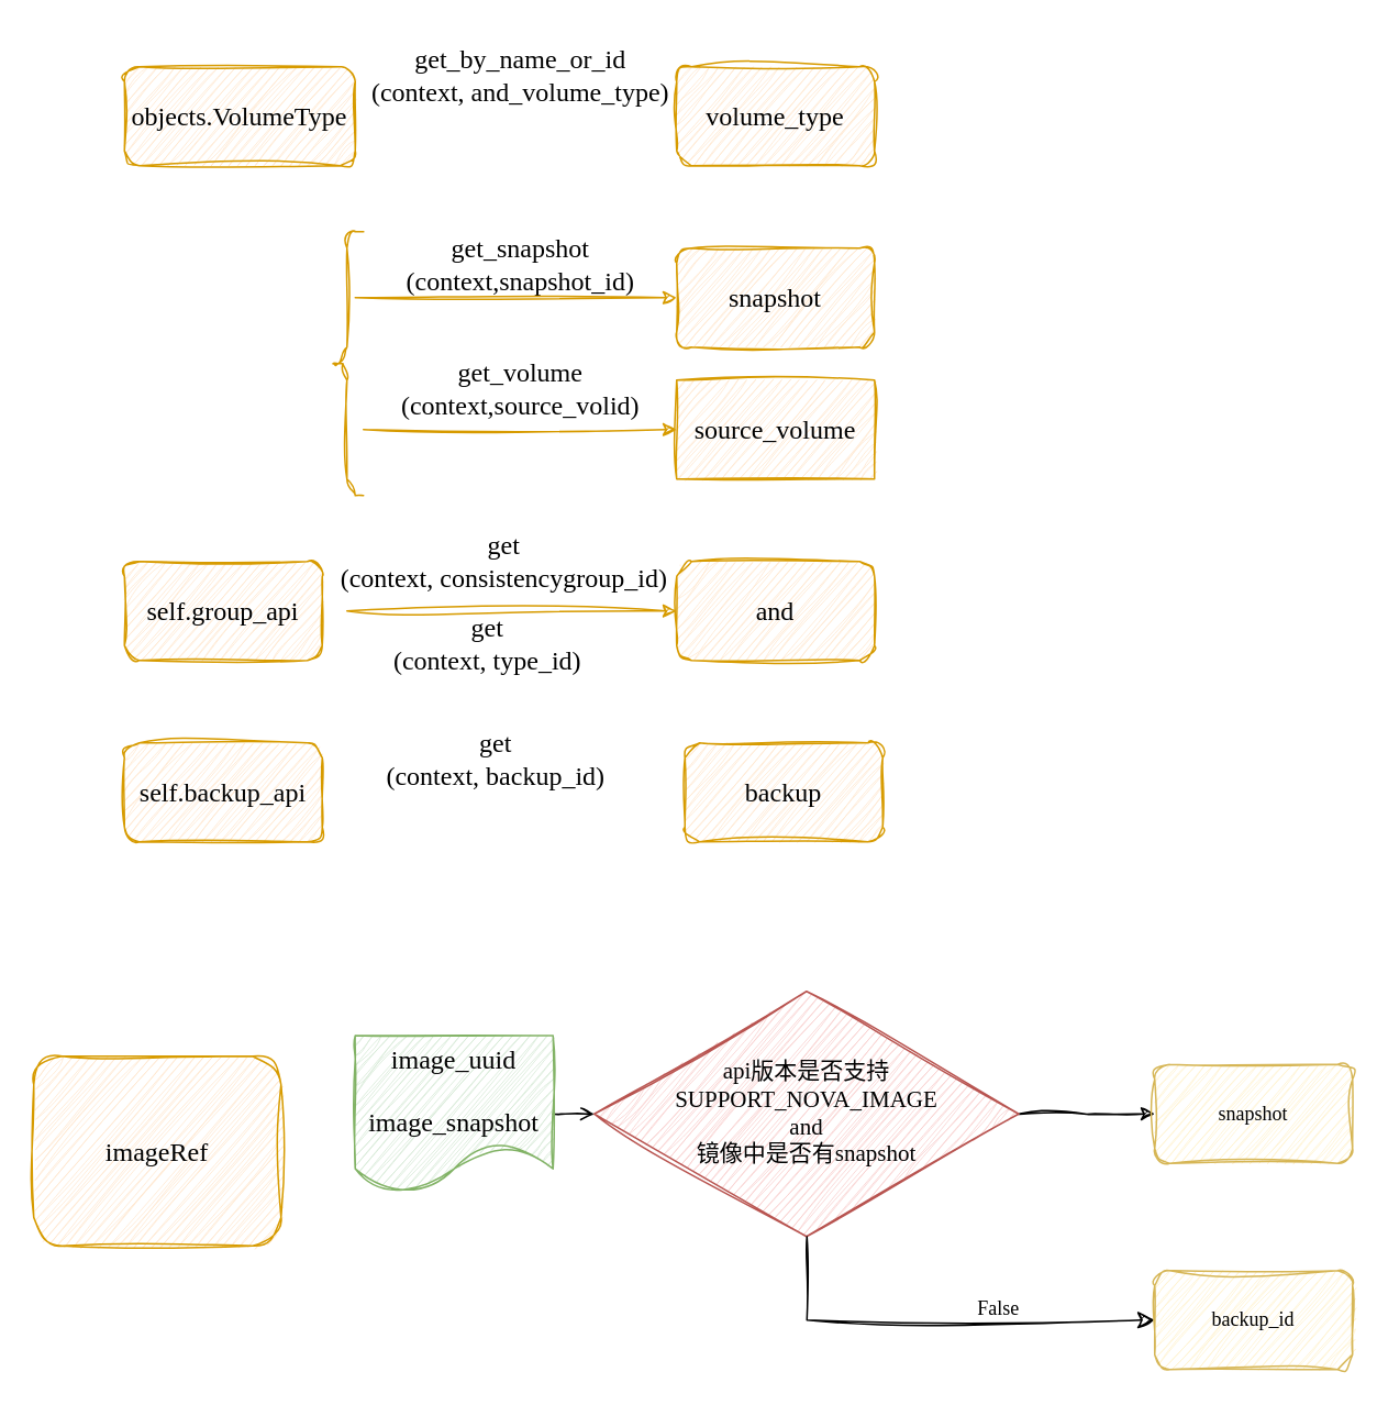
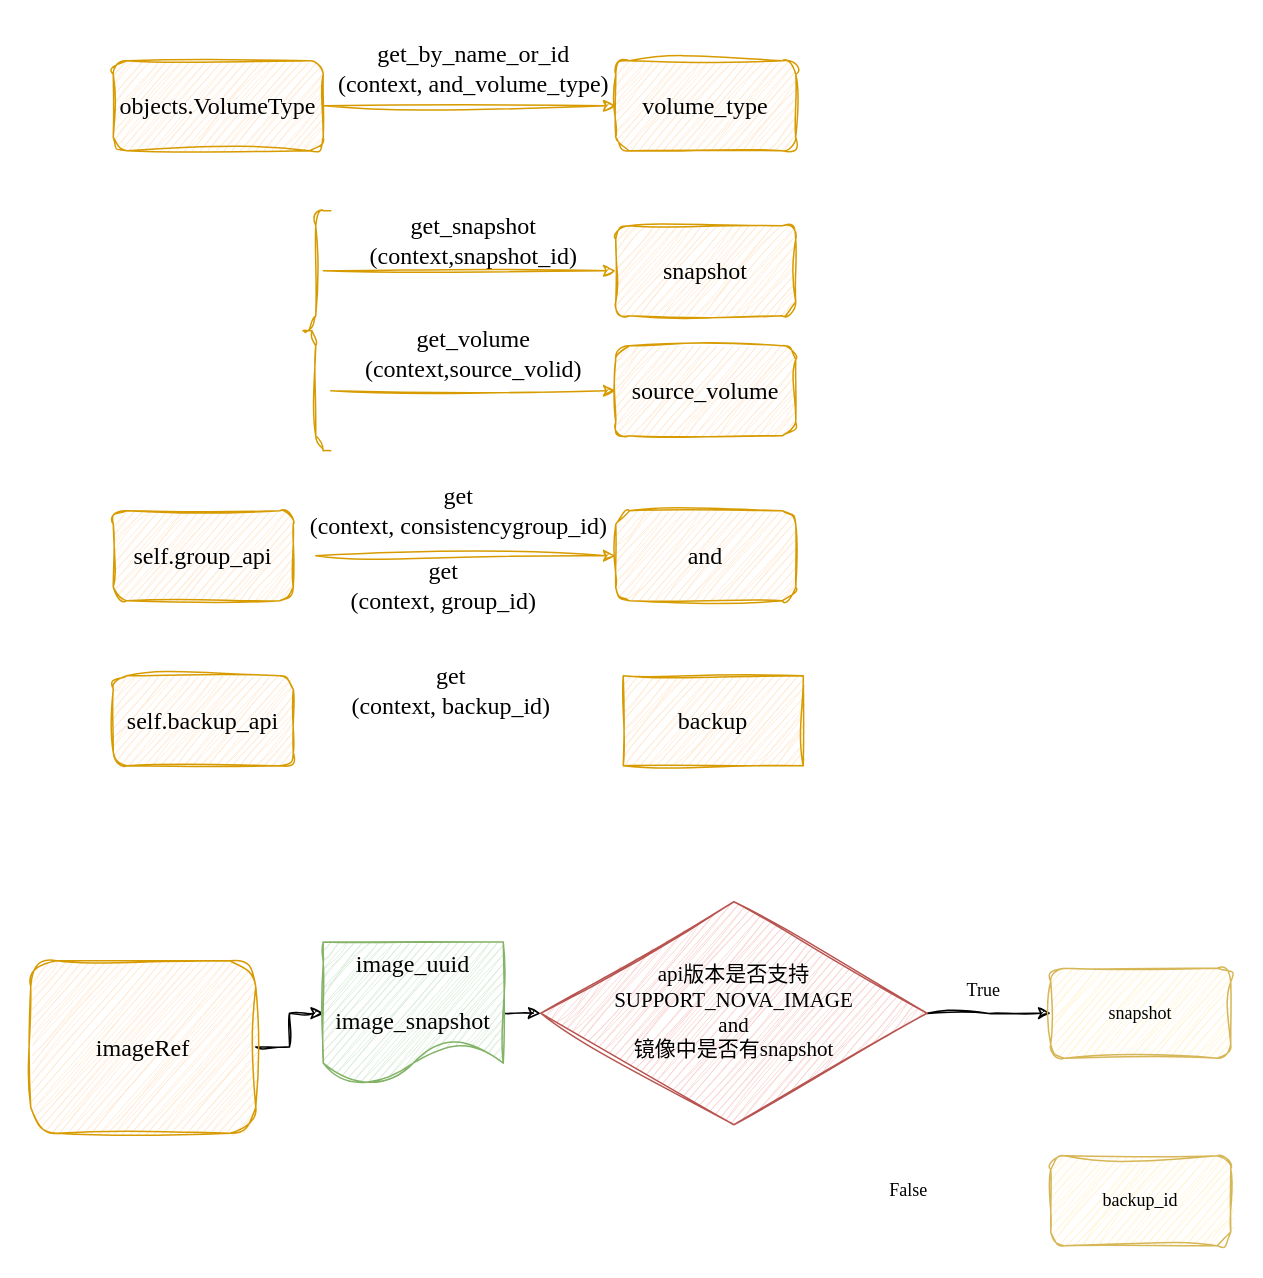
+ <mxCell id="3" value="" style="edgeStyle=none;orthogonalLoop=1;jettySize=auto;html=1;rounded=0;sketch=1;hachureGap=4;jiggle=2;curveFitting=1;fontFamily=Times New Roman;exitX=1;exitY=0.5;exitDx=0;exitDy=0;entryX=0;entryY=0.5;entryDx=0;entryDy=0;fillColor=#ffe6cc;strokeColor=#d79b00;fontSize=16;" edge="1" parent="1" source="10" target="2"><mxGeometry width="100" relative="1" as="geometry"><mxPoint x="220" y="70" as="sourcePoint" /><mxPoint x="370" y="70" as="targetPoint" /><Array as="points" /></mxGeometry></mxCell>
- <mxCell id="7" value="&lt;font&gt;source_volume&lt;/font&gt;" style="whiteSpace=wrap;html=1;sketch=1;hachureGap=4;jiggle=2;curveFitting=1;fontFamily=Times New Roman;fillColor=#ffe6cc;strokeColor=#d79b00;fontSize=16;rounded=0;" vertex="1" parent="1"><mxGeometry x="410" y="230" width="120" height="60" as="geometry" /></mxCell>
+ <mxCell id="7" value="&lt;font&gt;source_volume&lt;/font&gt;" style="rounded=1;whiteSpace=wrap;html=1;sketch=1;hachureGap=4;jiggle=2;curveFitting=1;fontFamily=Times New Roman;fillColor=#ffe6cc;strokeColor=#d79b00;fontSize=16;" vertex="1" parent="1"><mxGeometry x="410" y="230" width="120" height="60" as="geometry" /></mxCell>
- <mxCell id="17" value="&lt;div&gt;get&lt;/div&gt;&lt;div&gt;(context, type_id)&lt;/div&gt;" style="text;html=1;align=center;verticalAlign=middle;resizable=0;points=[];autosize=1;fontFamily=Times New Roman;fillColor=none;strokeColor=none;fontSize=16;" vertex="1" parent="1"><mxGeometry x="220" y="365" width="150" height="50" as="geometry" /></mxCell>
+ <mxCell id="17" value="&lt;div&gt;get&lt;/div&gt;&lt;div&gt;(context, group_id)&lt;/div&gt;" style="text;html=1;align=center;verticalAlign=middle;resizable=0;points=[];autosize=1;fontFamily=Times New Roman;fillColor=none;strokeColor=none;fontSize=16;" vertex="1" parent="1"><mxGeometry x="220" y="365" width="150" height="50" as="geometry" /></mxCell>
- <mxCell id="19" value="&lt;font&gt;backup&lt;/font&gt;" style="rounded=1;whiteSpace=wrap;html=1;sketch=1;hachureGap=4;jiggle=2;curveFitting=1;fontFamily=Times New Roman;fillColor=#ffe6cc;strokeColor=#d79b00;fontSize=16;" vertex="1" parent="1"><mxGeometry x="415" y="450" width="120" height="60" as="geometry" /></mxCell>
+ <mxCell id="19" value="&lt;font&gt;backup&lt;/font&gt;" style="whiteSpace=wrap;html=1;sketch=1;hachureGap=4;jiggle=2;curveFitting=1;fontFamily=Times New Roman;fillColor=#ffe6cc;strokeColor=#d79b00;fontSize=16;rounded=0;" vertex="1" parent="1"><mxGeometry x="415" y="450" width="120" height="60" as="geometry" /></mxCell>
+ <mxCell id="28" value="True" style="text;html=1;align=center;verticalAlign=middle;resizable=0;points=[];autosize=1;strokeColor=none;fillColor=none;fontFamily=Architects Daughter;fontSource=https%3A%2F%2Ffonts.googleapis.com%2Fcss%3Ffamily%3DArchitects%2BDaughter;" vertex="1" parent="1"><mxGeometry x="630" y="645" width="50" height="30" as="geometry" /></mxCell>
- <mxCell id="26" value="" style="edgeStyle=orthogonalEdgeStyle;rounded=0;sketch=1;hachureGap=4;jiggle=2;curveFitting=1;orthogonalLoop=1;jettySize=auto;html=1;fontFamily=Architects Daughter;fontSource=https%3A%2F%2Ffonts.googleapis.com%2Fcss%3Ffamily%3DArchitects%2BDaughter;endArrow=open;" edge="1" parent="1" source="27" target="24"><mxGeometry relative="1" as="geometry" /></mxCell>
+ <mxCell id="26" value="" style="edgeStyle=orthogonalEdgeStyle;rounded=0;sketch=1;hachureGap=4;jiggle=2;curveFitting=1;orthogonalLoop=1;jettySize=auto;html=1;fontFamily=Architects Daughter;fontSource=https%3A%2F%2Ffonts.googleapis.com%2Fcss%3Ffamily%3DArchitects%2BDaughter;" edge="1" parent="1" source="27" target="24"><mxGeometry relative="1" as="geometry" /></mxCell>
+ <mxCell id="21" value="" style="edgeStyle=orthogonalEdgeStyle;rounded=0;sketch=1;hachureGap=4;jiggle=2;curveFitting=1;orthogonalLoop=1;jettySize=auto;html=1;fontFamily=Architects Daughter;fontSource=https%3A%2F%2Ffonts.googleapis.com%2Fcss%3Ffamily%3DArchitects%2BDaughter;" edge="1" parent="1" source="22" target="27"><mxGeometry relative="1" as="geometry" /></mxCell>
- <mxCell id="29" value="" style="edgeStyle=segmentEdgeStyle;endArrow=classic;html=1;curved=0;rounded=0;endSize=8;startSize=8;sketch=1;hachureGap=4;jiggle=2;curveFitting=1;fontFamily=Architects Daughter;fontSource=https%3A%2F%2Ffonts.googleapis.com%2Fcss%3Ffamily%3DArchitects%2BDaughter;exitX=0.501;exitY=0.982;exitDx=0;exitDy=0;exitPerimeter=0;entryX=0;entryY=0.5;entryDx=0;entryDy=0;" edge="1" parent="1" source="24" target="31"><mxGeometry width="50" height="50" relative="1" as="geometry"><mxPoint x="550" y="760" as="sourcePoint" /><mxPoint x="610" y="800" as="targetPoint" /><Array as="points"><mxPoint x="489" y="800" /></Array></mxGeometry></mxCell>
